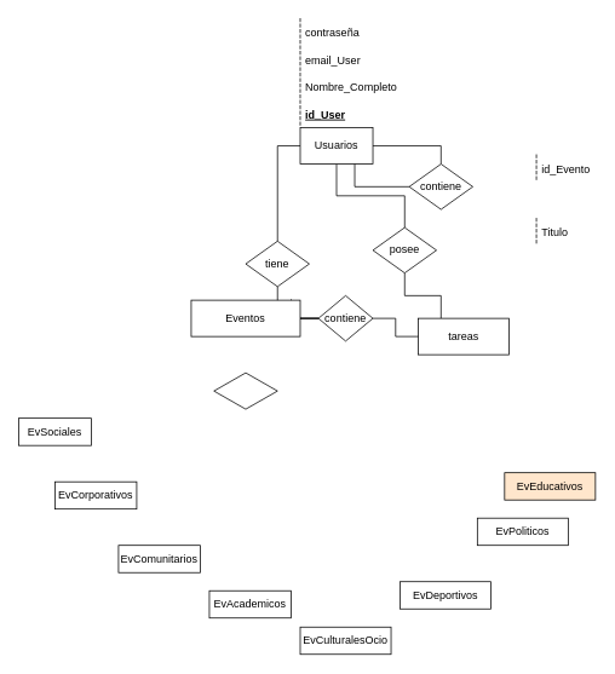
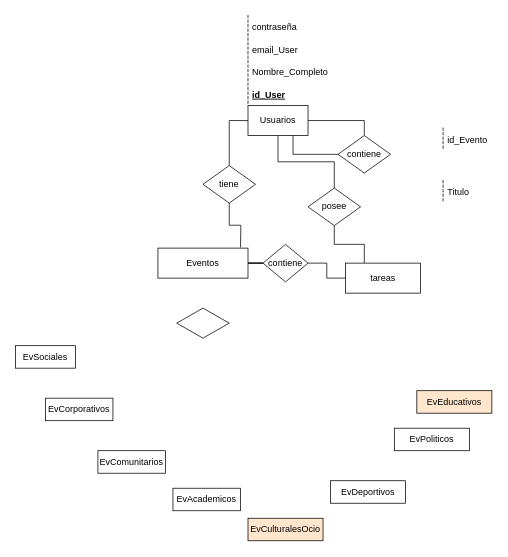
- <mxCell id="17" value="tiene" style="shape=rhombus;perimeter=rhombusPerimeter;whiteSpace=wrap;html=1;align=center;" vertex="1" parent="1"><mxGeometry x="270" y="265" width="70" height="50" as="geometry" /></mxCell>
+ <mxCell id="17" value="tiene" style="shape=rhombus;perimeter=rhombusPerimeter;whiteSpace=wrap;html=1;align=center;" vertex="1" parent="1"><mxGeometry x="270" y="220" width="70" height="50" as="geometry" /></mxCell>
- <mxCell id="33" value="EvCulturalesOcio" style="whiteSpace=wrap;html=1;align=center;" vertex="1" parent="1"><mxGeometry x="330" y="690" width="100" height="30" as="geometry" /></mxCell>
+ <mxCell id="33" value="EvCulturalesOcio" style="whiteSpace=wrap;html=1;align=center;fillColor=#ffe6cc;" vertex="1" parent="1"><mxGeometry x="330" y="690" width="100" height="30" as="geometry" /></mxCell>
